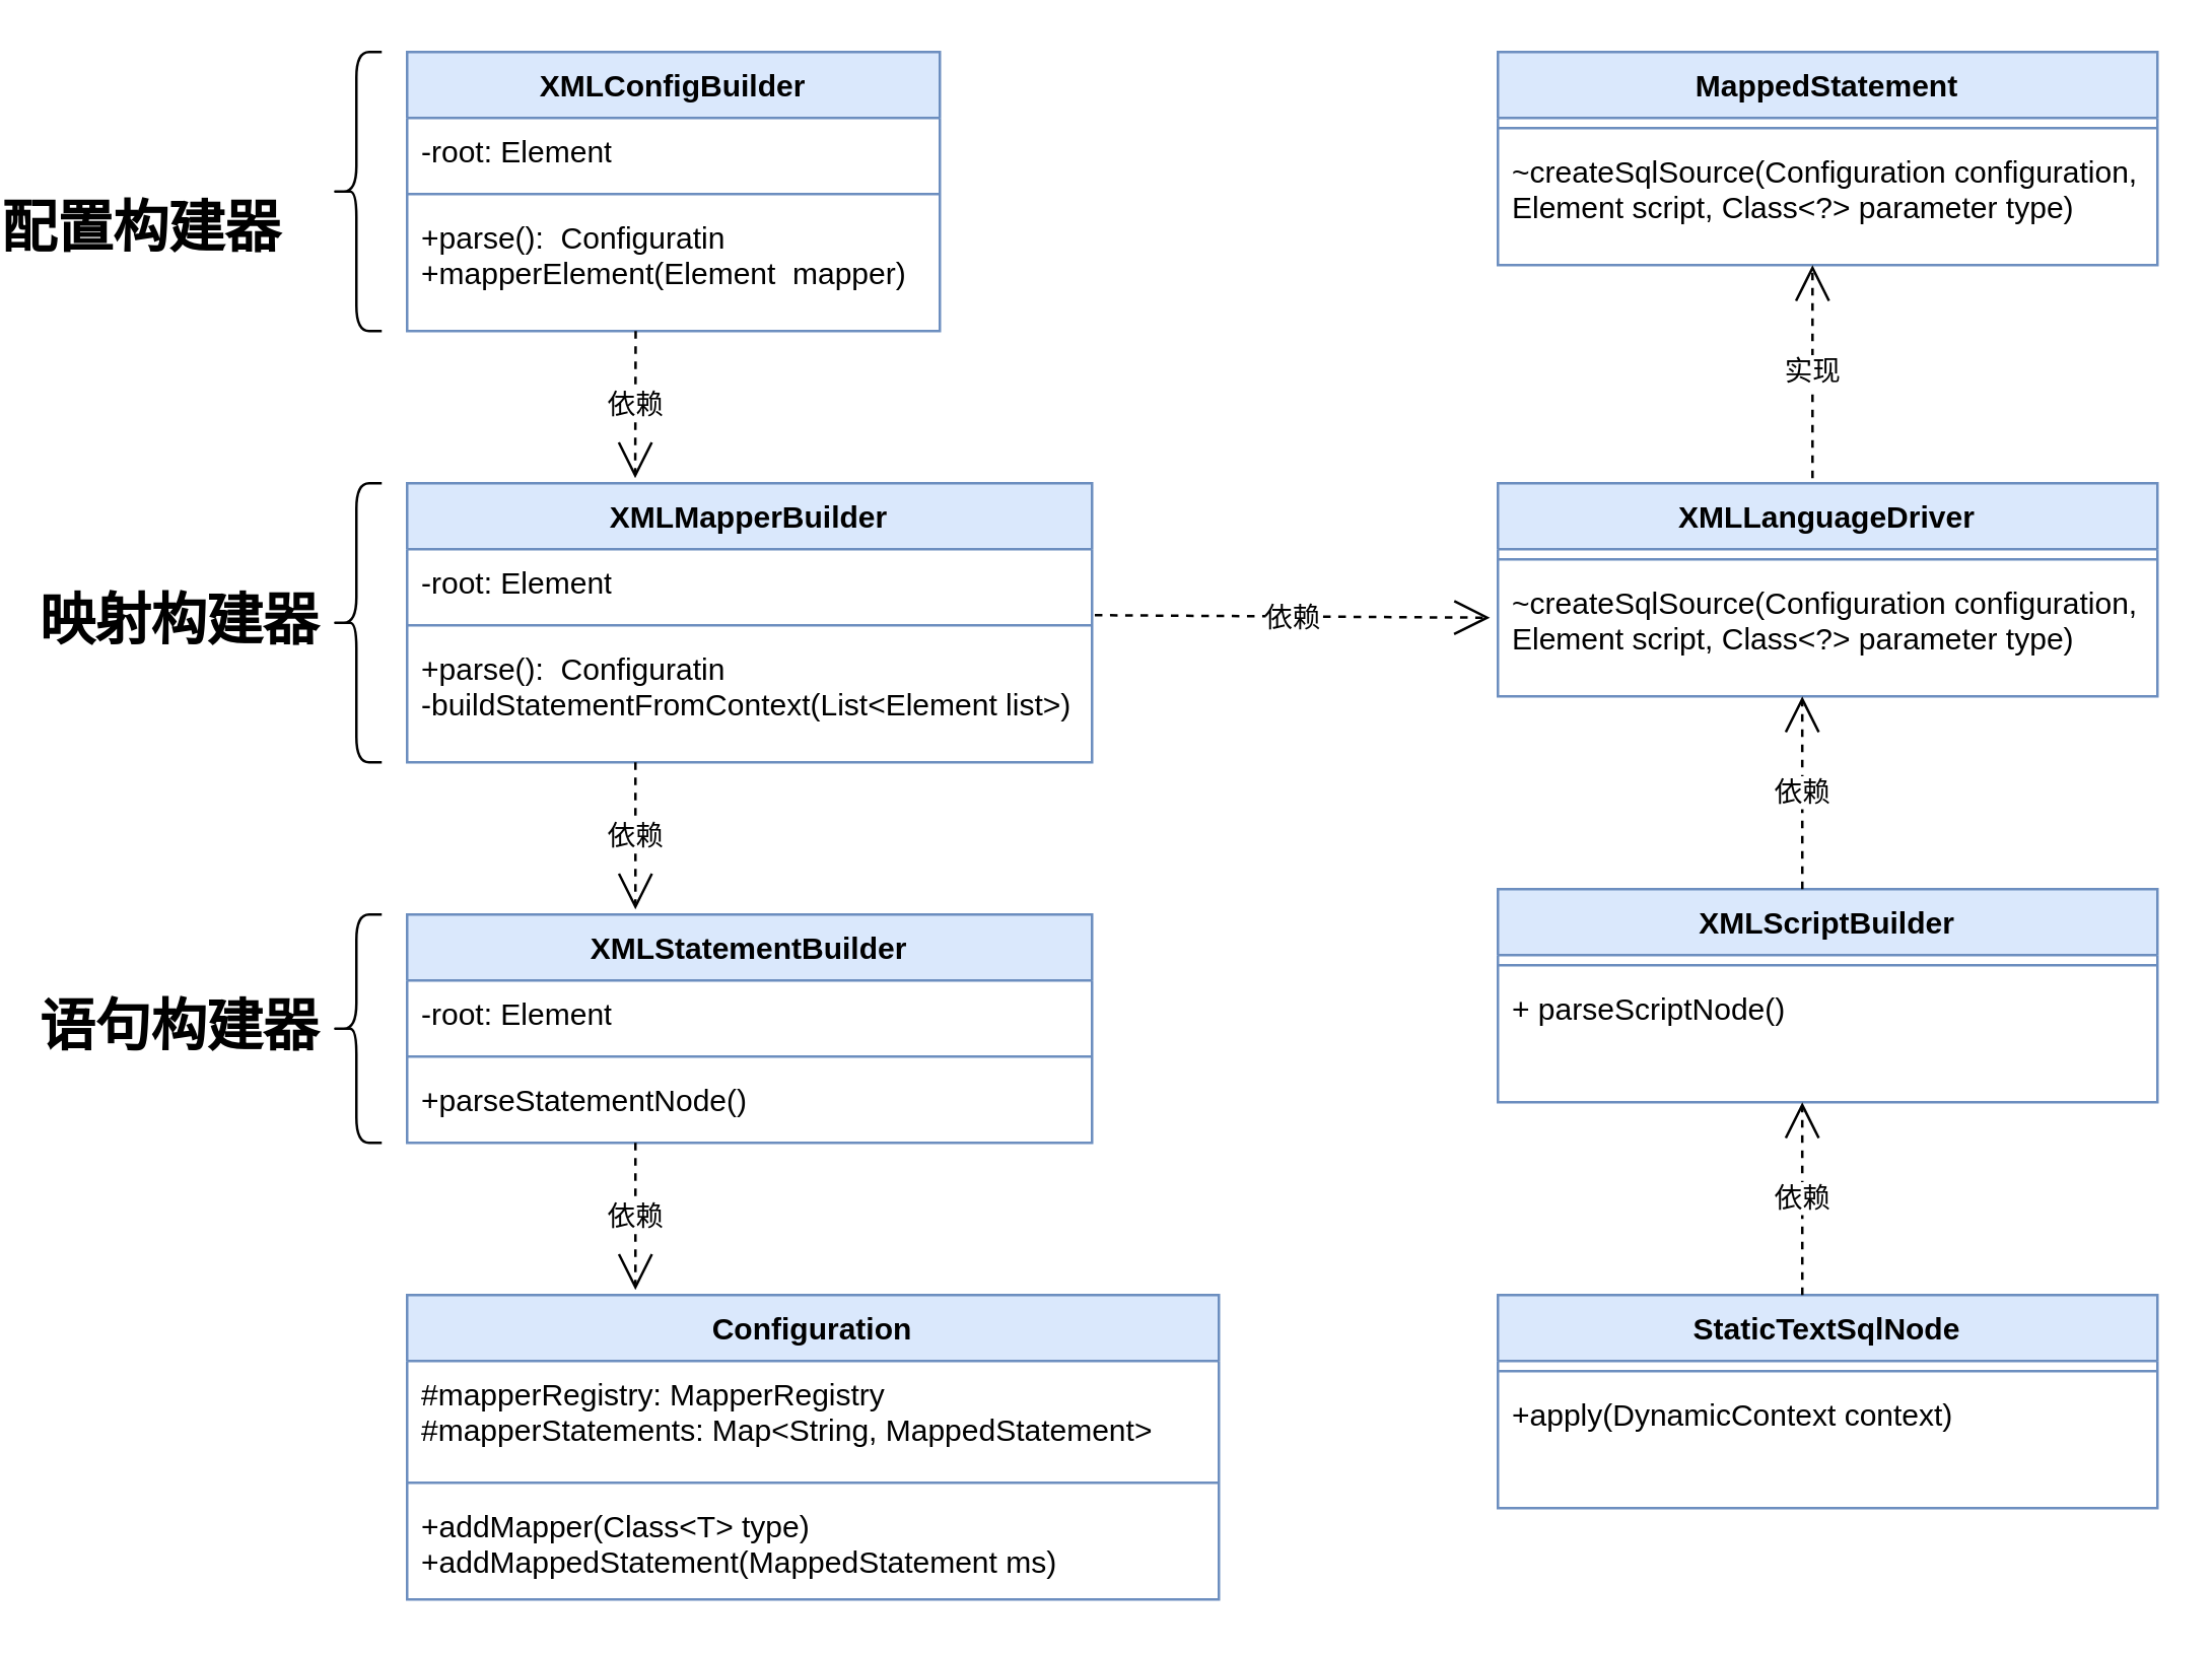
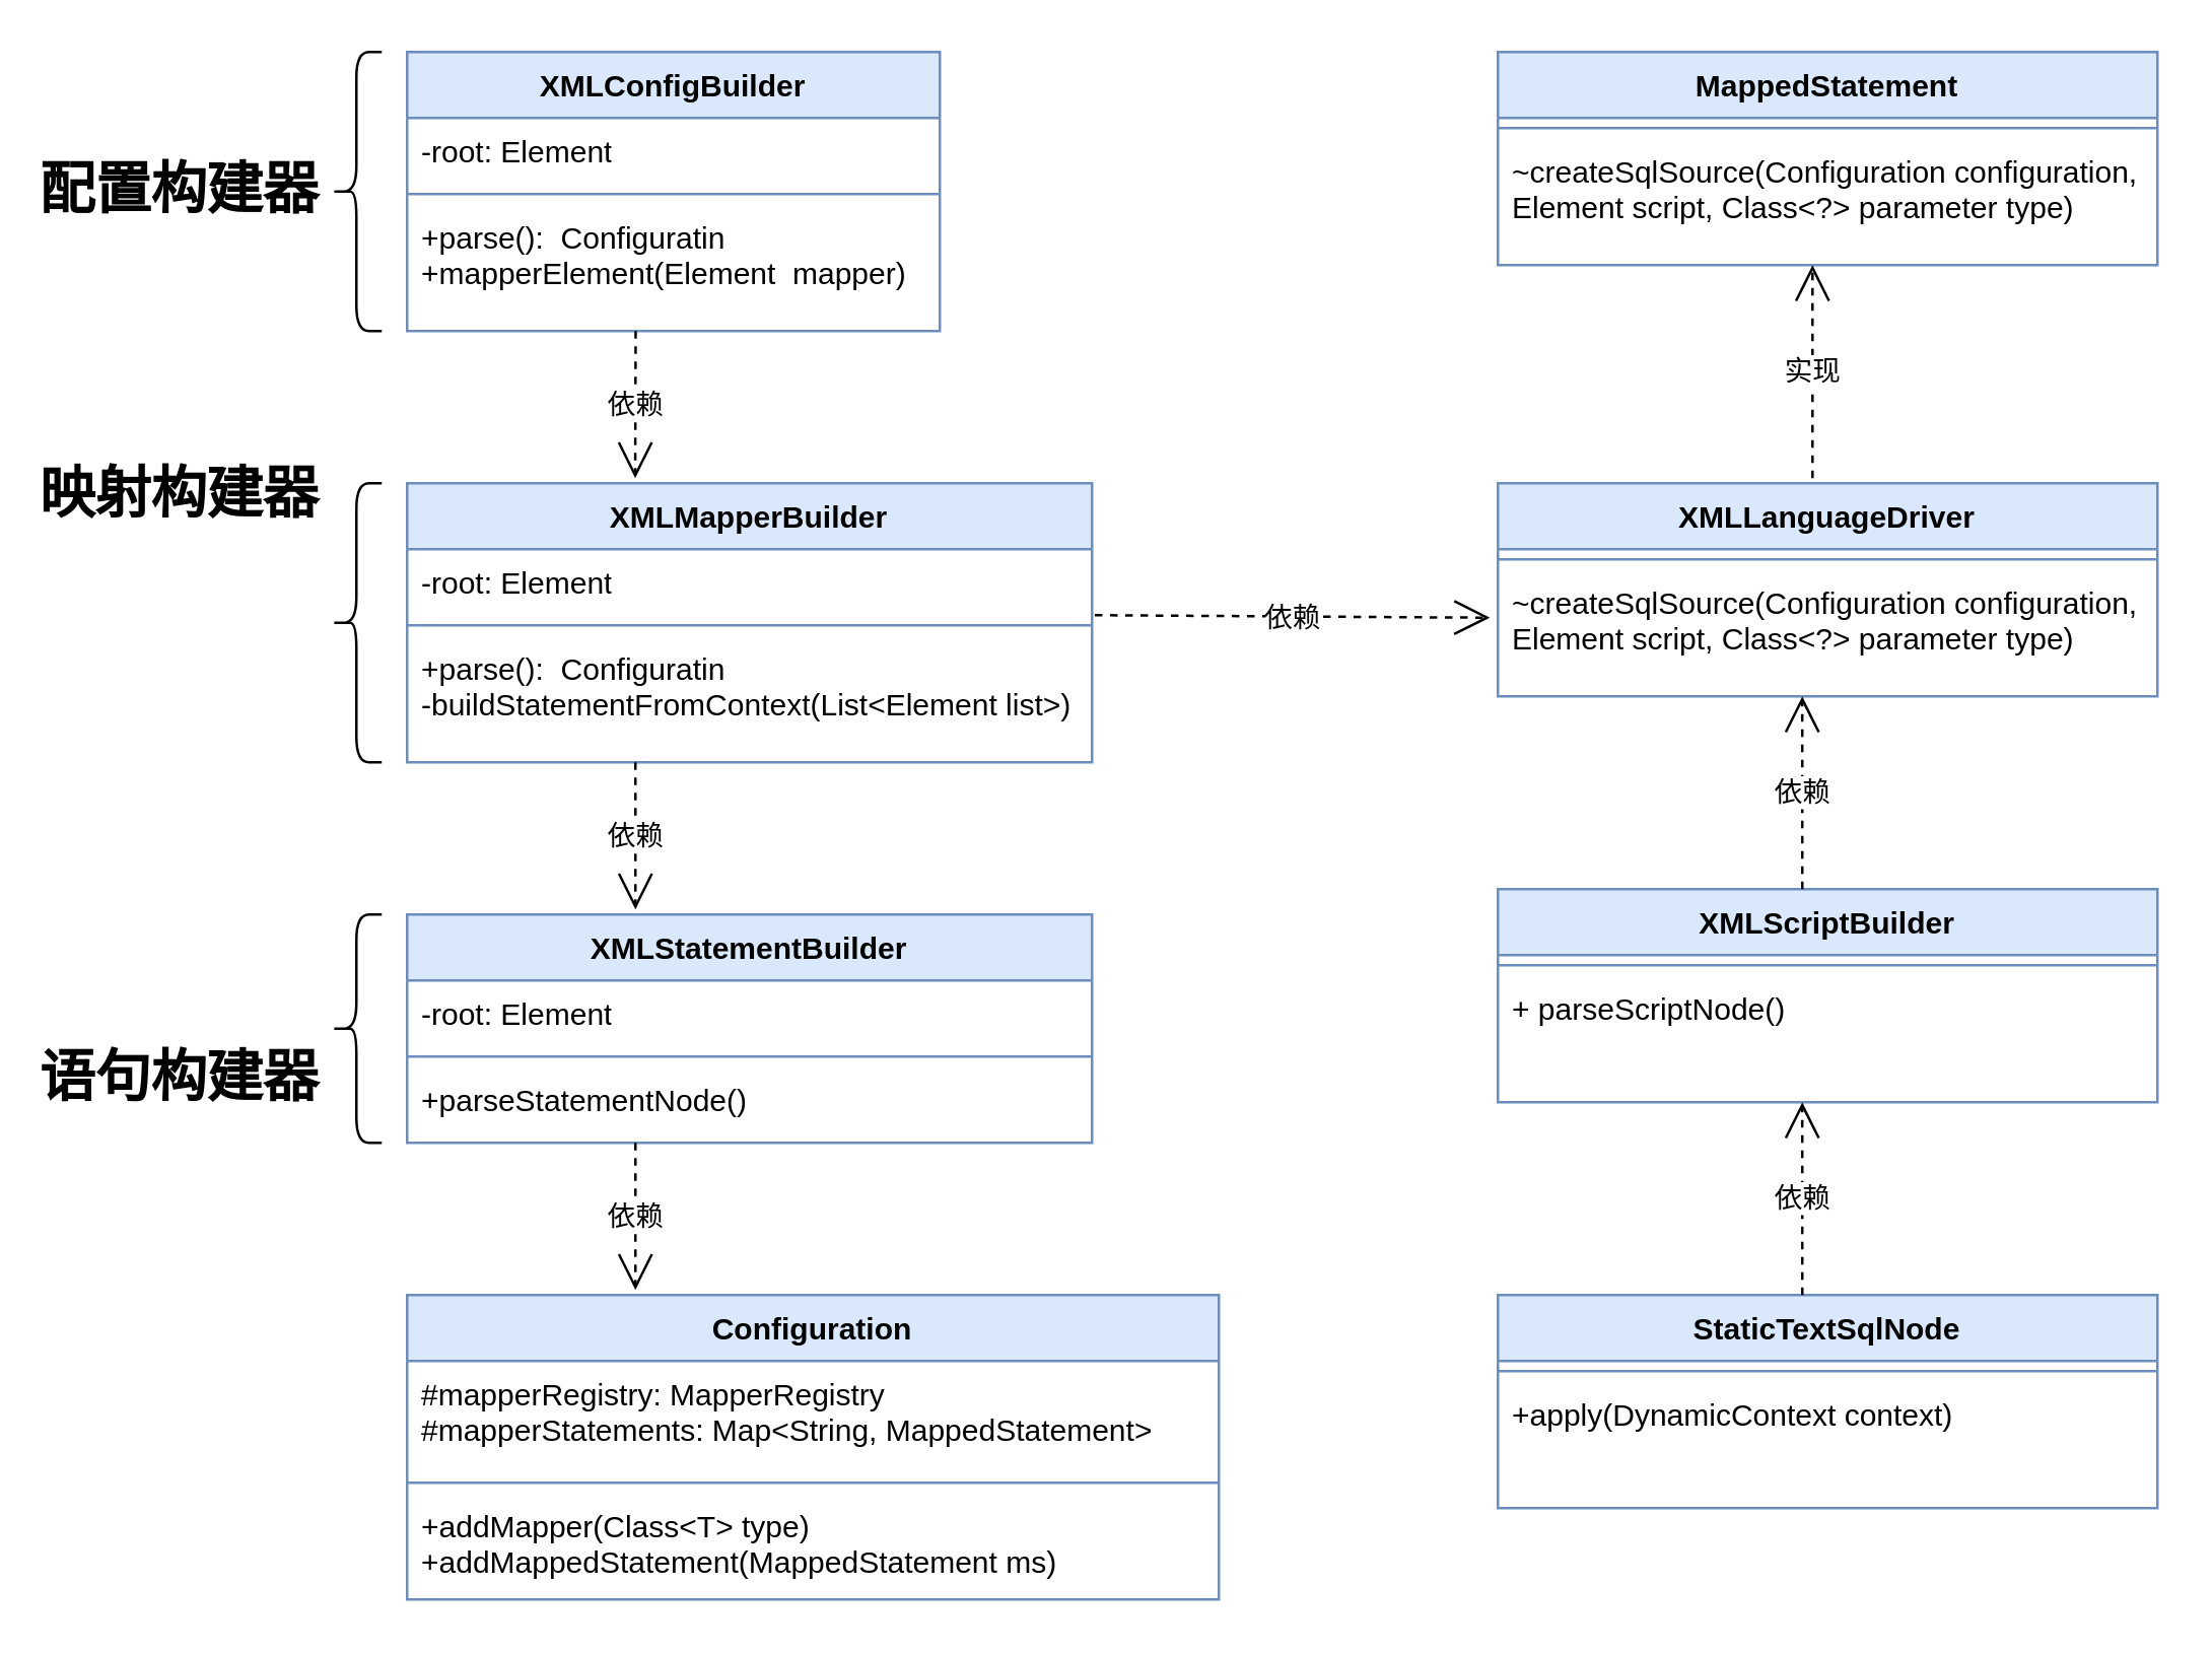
- <mxCell id="40" value="配置构建器" style="text;strokeColor=none;fillColor=none;html=1;fontSize=22;fontStyle=1;verticalAlign=middle;align=center;flipH=1;flipV=1;" vertex="1" parent="1"><mxGeometry x="5" y="70" width="100" height="40" as="geometry" /></mxCell>
+ <mxCell id="40" value="配置构建器" style="text;strokeColor=none;fillColor=none;html=1;fontSize=22;fontStyle=1;verticalAlign=middle;align=center;flipH=1;flipV=1;" vertex="1" parent="1"><mxGeometry x="20" y="55" width="100" height="40" as="geometry" /></mxCell>
- <mxCell id="41" value="映射构建器" style="text;strokeColor=none;fillColor=none;html=1;fontSize=22;fontStyle=1;verticalAlign=middle;align=center;flipH=1;flipV=1;" vertex="1" parent="1"><mxGeometry x="20" y="225" width="100" height="40" as="geometry" /></mxCell>
+ <mxCell id="41" value="映射构建器" style="text;strokeColor=none;fillColor=none;html=1;fontSize=22;fontStyle=1;verticalAlign=middle;align=center;flipH=1;flipV=1;" vertex="1" parent="1"><mxGeometry x="20" y="175" width="100" height="40" as="geometry" /></mxCell>
- <mxCell id="42" value="语句构建器" style="text;strokeColor=none;fillColor=none;html=1;fontSize=22;fontStyle=1;verticalAlign=middle;align=center;flipH=1;flipV=1;" vertex="1" parent="1"><mxGeometry x="20" y="385" width="100" height="40" as="geometry" /></mxCell>
+ <mxCell id="42" value="语句构建器" style="text;strokeColor=none;fillColor=none;html=1;fontSize=22;fontStyle=1;verticalAlign=middle;align=center;flipH=1;flipV=1;" vertex="1" parent="1"><mxGeometry x="20" y="405" width="100" height="40" as="geometry" /></mxCell>
